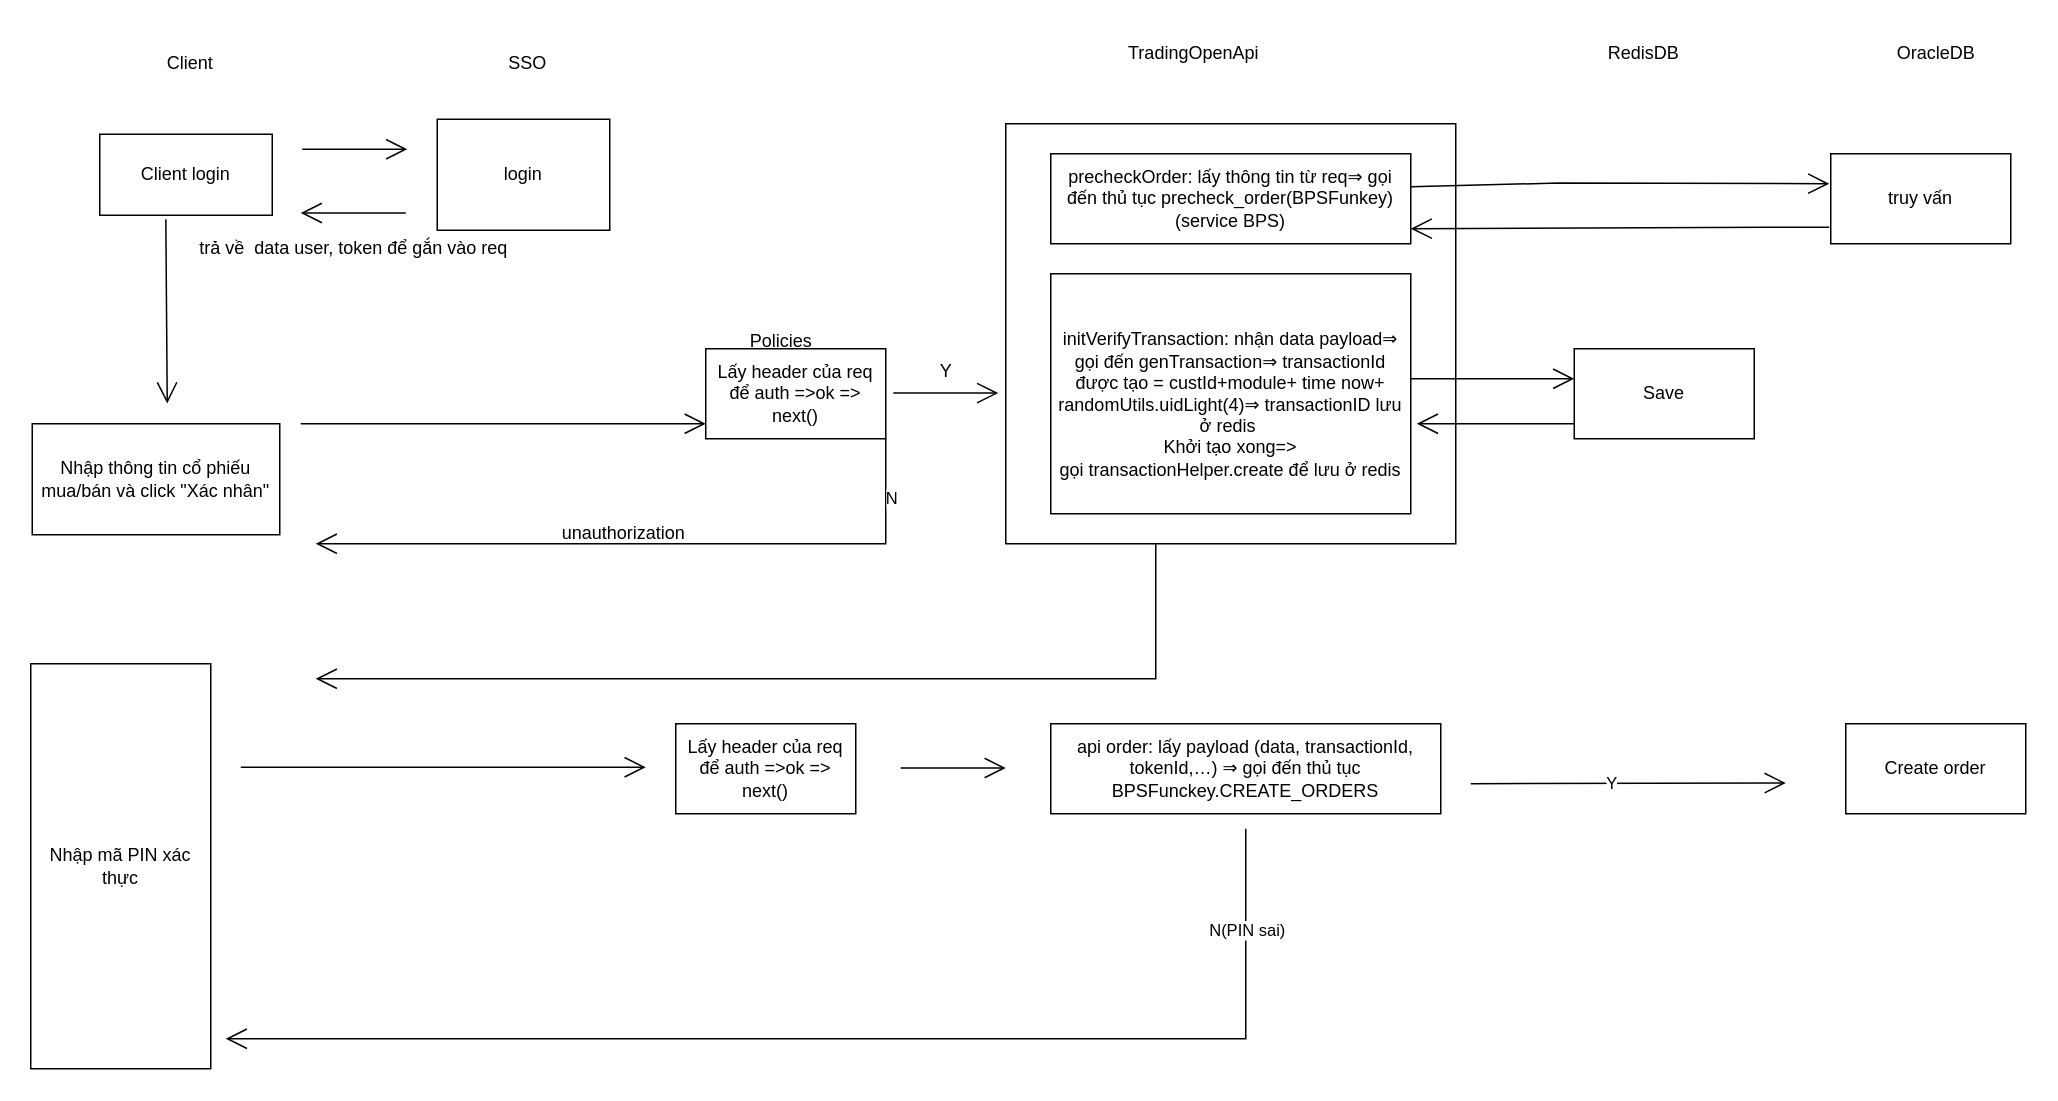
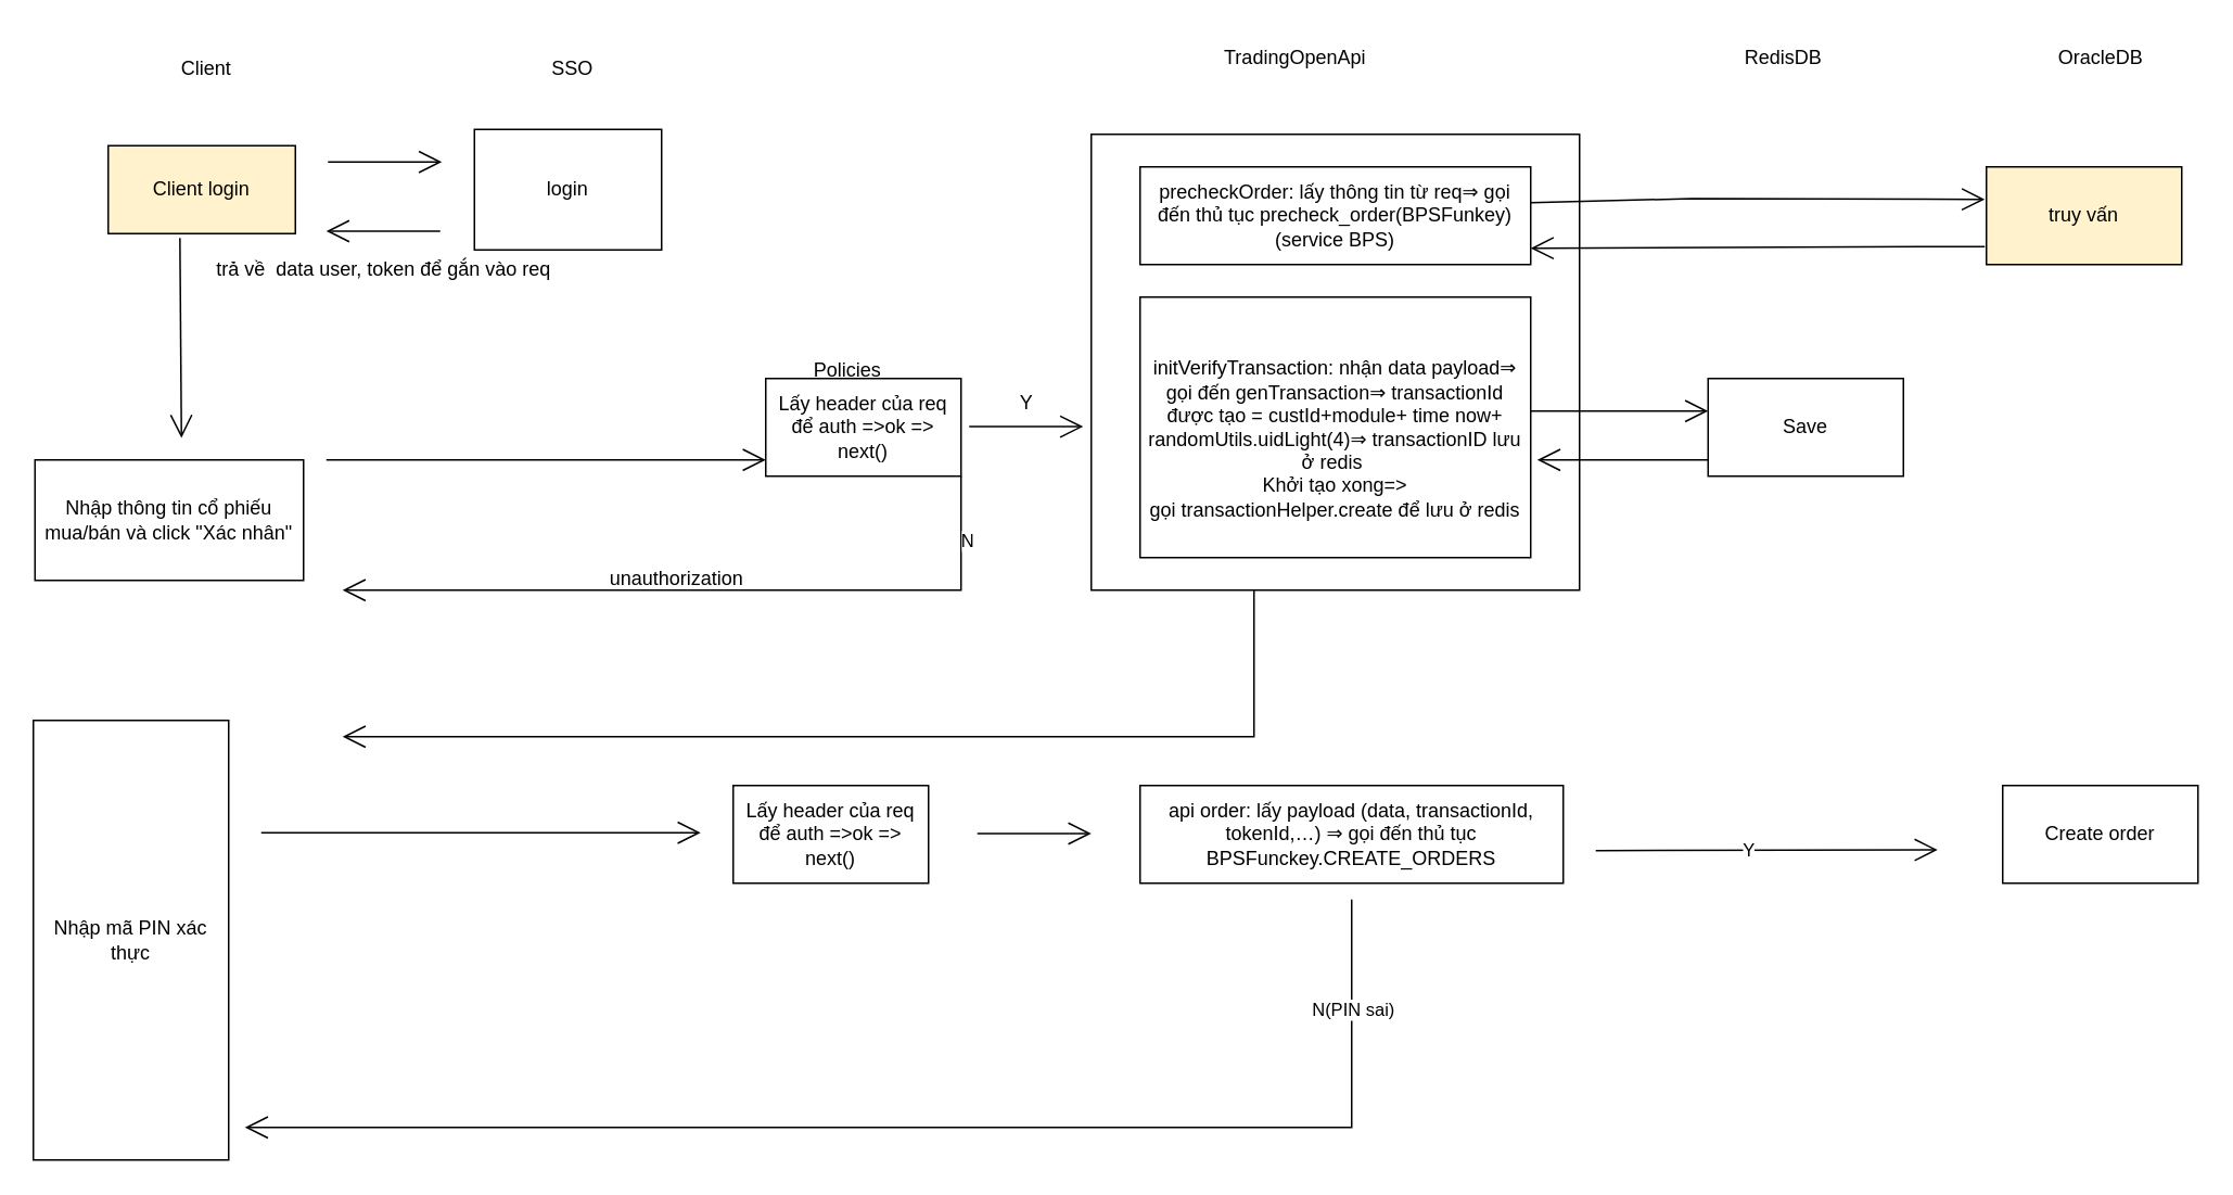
- <mxCell id="15" value="Client login" style="whiteSpace=wrap;html=1;" vertex="1" parent="1"><mxGeometry x="66" y="89" width="115" height="54" as="geometry" /></mxCell>
+ <mxCell id="15" value="Client login" style="whiteSpace=wrap;html=1;fillColor=#fff2cc;" vertex="1" parent="1"><mxGeometry x="66" y="89" width="115" height="54" as="geometry" /></mxCell>
- <mxCell id="8" value="truy vấn" style="rounded=0;whiteSpace=wrap;html=1;" vertex="1" parent="1"><mxGeometry x="1220" y="102" width="120" height="60" as="geometry" /></mxCell>
+ <mxCell id="8" value="truy vấn" style="rounded=0;whiteSpace=wrap;html=1;fillColor=#fff2cc;" vertex="1" parent="1"><mxGeometry x="1220" y="102" width="120" height="60" as="geometry" /></mxCell>
